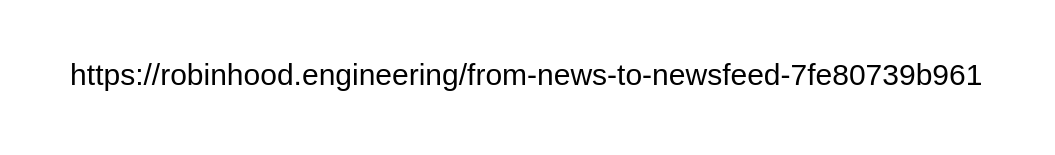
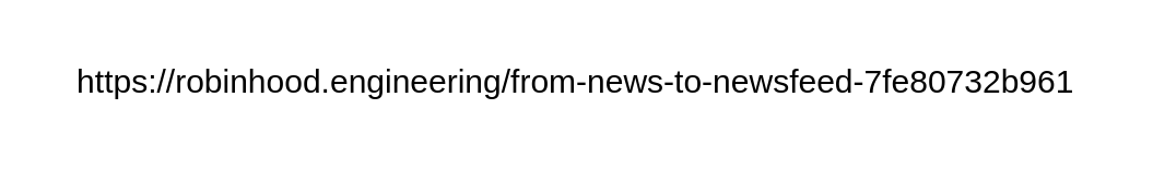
- <mxCell id="2" value="https://robinhood.engineering/from-news-to-newsfeed-7fe80739b961" style="text;html=1;align=center;verticalAlign=middle;resizable=0;points=[];autosize=1;strokeColor=none;fillColor=none;" vertex="1" parent="1"><mxGeometry x="20" y="20" width="380" height="20" as="geometry" /></mxCell>
+ <mxCell id="2" value="https://robinhood.engineering/from-news-to-newsfeed-7fe80732b961" style="text;html=1;align=center;verticalAlign=middle;resizable=0;points=[];autosize=1;strokeColor=none;fillColor=none;" vertex="1" parent="1"><mxGeometry x="20" y="20" width="380" height="20" as="geometry" /></mxCell>
